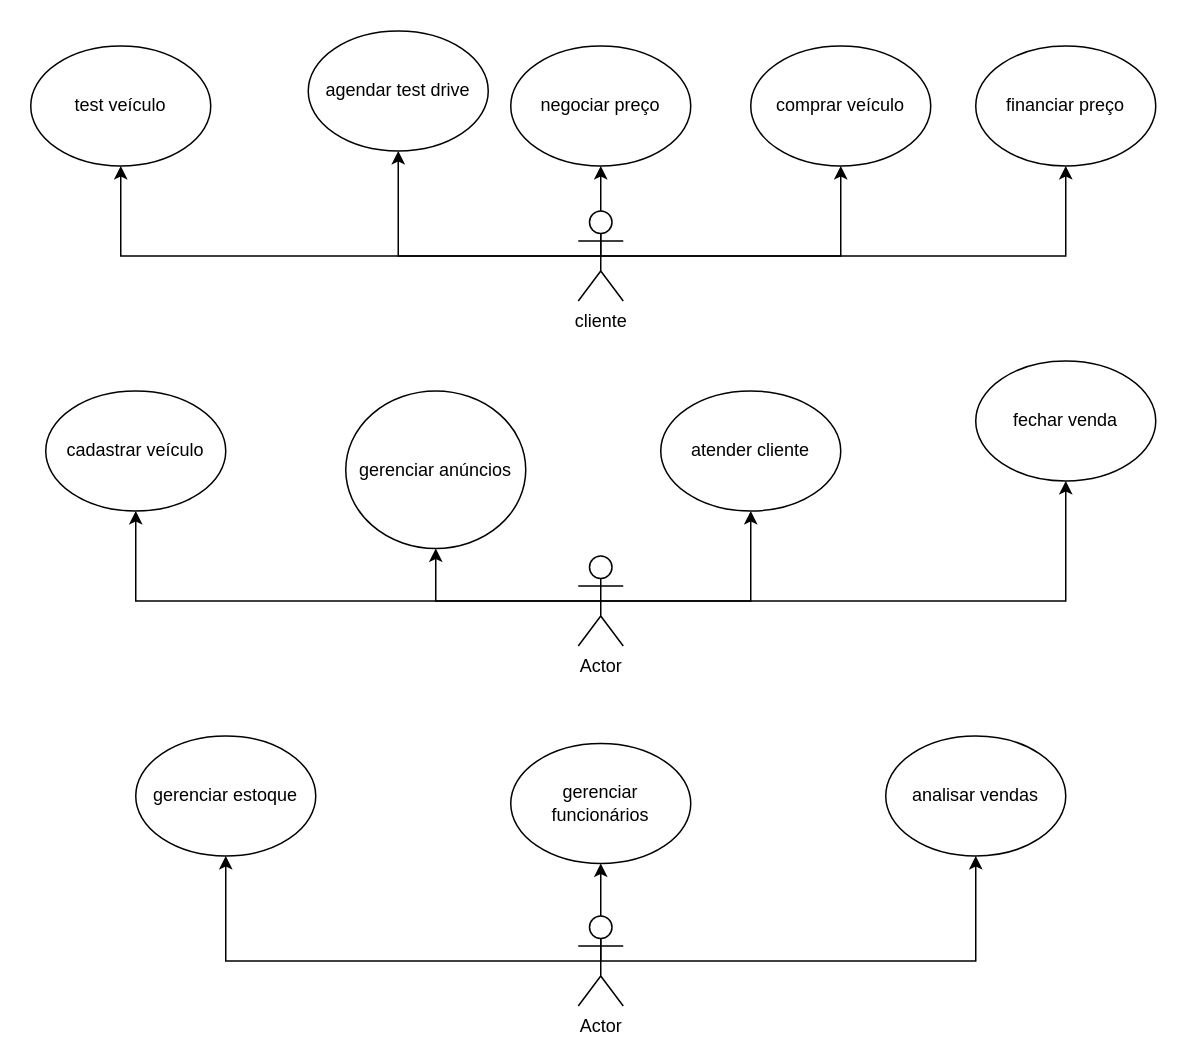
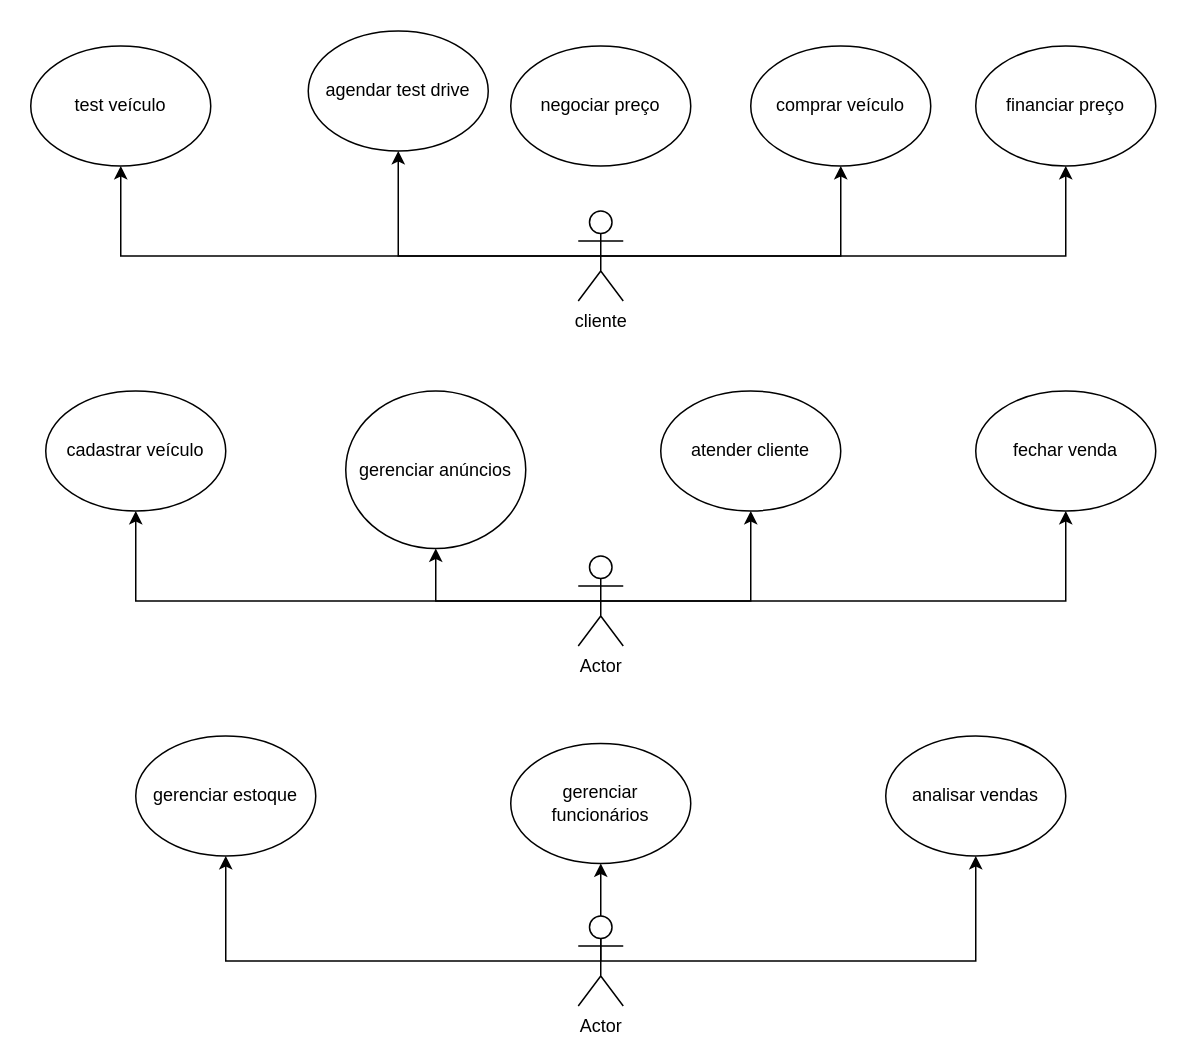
- <mxCell id="9" style="edgeStyle=orthogonalEdgeStyle;rounded=0;orthogonalLoop=1;jettySize=auto;html=1;exitX=0.5;exitY=0.5;exitDx=0;exitDy=0;exitPerimeter=0;entryX=0.5;entryY=1;entryDx=0;entryDy=0;" edge="1" parent="1" source="12" target="4"><mxGeometry relative="1" as="geometry" /></mxCell>
- <mxCell id="16" value="fechar venda" style="ellipse;whiteSpace=wrap;html=1;" vertex="1" parent="1"><mxGeometry x="650" y="240" width="120" height="80" as="geometry" /></mxCell>
+ <mxCell id="16" value="fechar venda" style="ellipse;whiteSpace=wrap;html=1;" vertex="1" parent="1"><mxGeometry x="650" y="260" width="120" height="80" as="geometry" /></mxCell>
